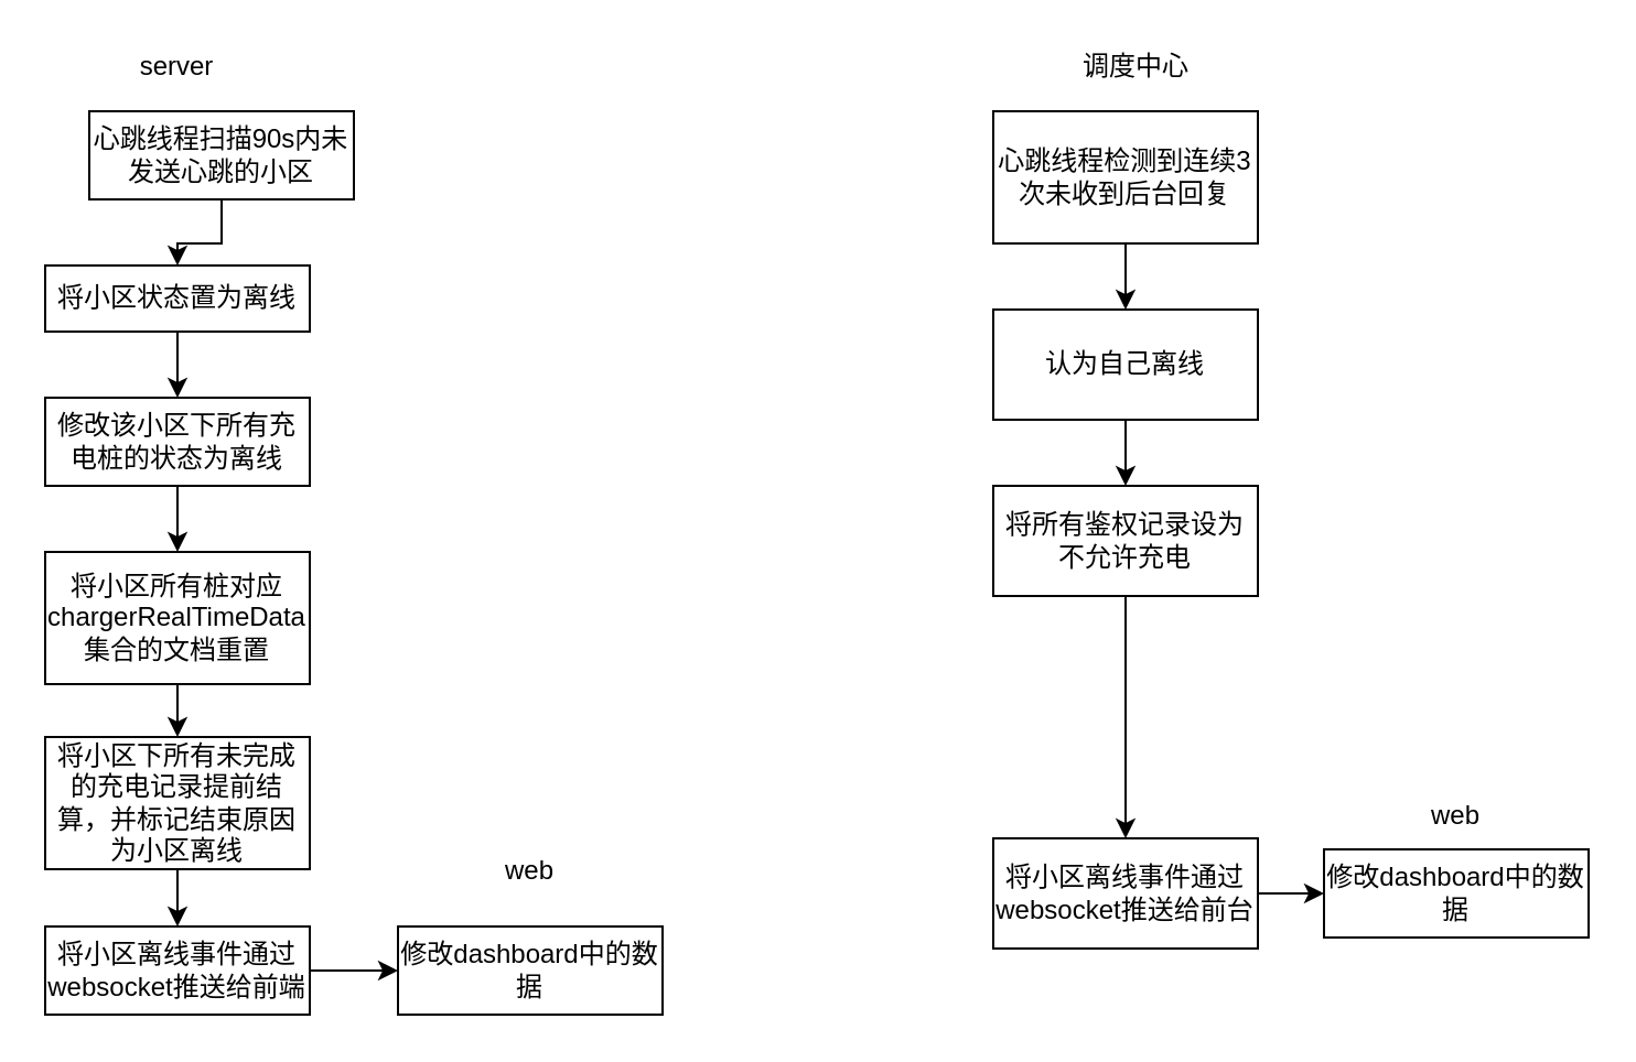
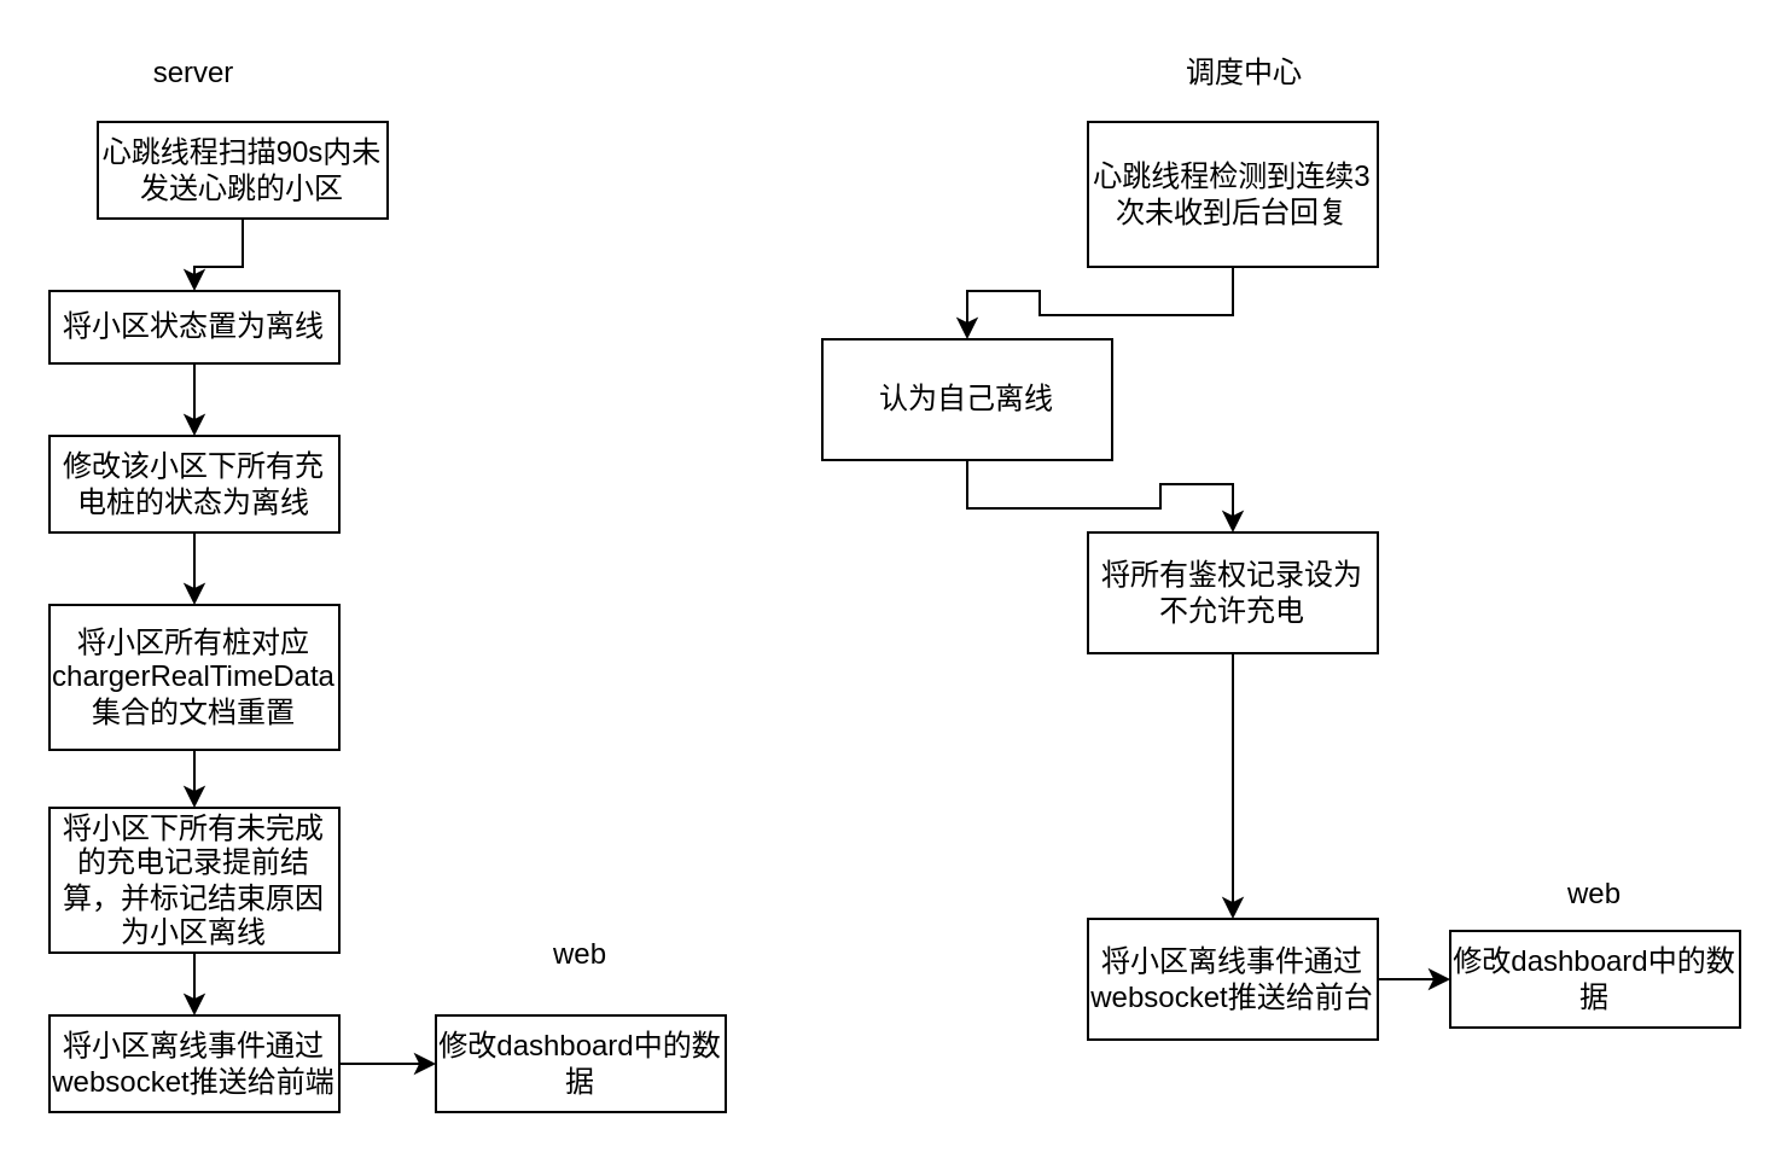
- <mxCell id="21" value="认为自己离线" style="whiteSpace=wrap;html=1;" vertex="1" parent="1"><mxGeometry x="450" y="140" width="120" height="50" as="geometry" /></mxCell>
+ <mxCell id="21" value="认为自己离线" style="whiteSpace=wrap;html=1;" vertex="1" parent="1"><mxGeometry x="340" y="140" width="120" height="50" as="geometry" /></mxCell>
